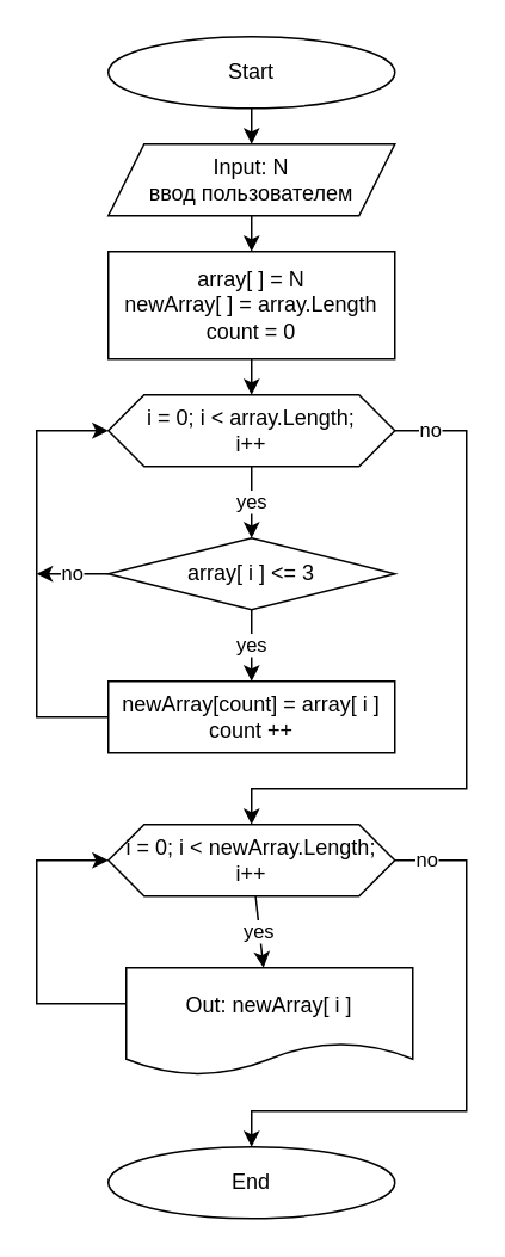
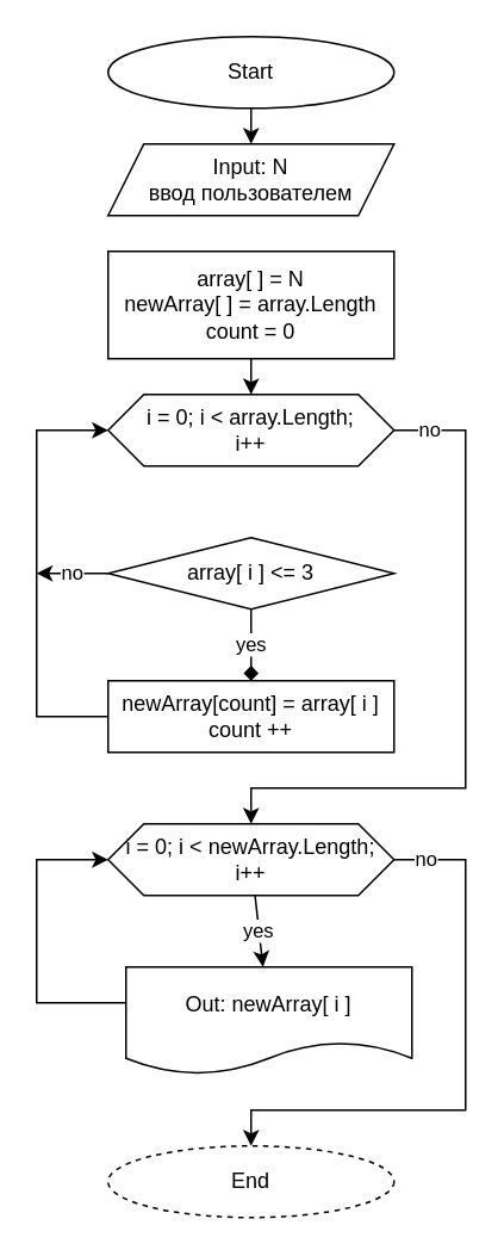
- <mxCell id="4" value="" style="edgeStyle=none;html=1;" parent="1" source="5" target="7" edge="1"><mxGeometry relative="1" as="geometry" /></mxCell>
- <mxCell id="8" value="yes" style="edgeStyle=none;html=1;exitX=0.5;exitY=1;exitDx=0;exitDy=0;" parent="1" source="15" target="11" edge="1"><mxGeometry relative="1" as="geometry"><mxPoint x="140" y="360" as="sourcePoint" /></mxGeometry></mxCell>
- <mxCell id="9" value="yes" style="edgeStyle=none;html=1;" parent="1" source="11" target="13" edge="1"><mxGeometry relative="1" as="geometry" /></mxCell>
+ <mxCell id="9" value="yes" style="edgeStyle=none;html=1;endArrow=diamond;" parent="1" source="11" target="13" edge="1"><mxGeometry relative="1" as="geometry" /></mxCell>
- <mxCell id="21" value="End" style="ellipse;whiteSpace=wrap;html=1;" parent="1" vertex="1"><mxGeometry x="60" y="640" width="160" height="40" as="geometry" /></mxCell>
+ <mxCell id="21" value="End" style="ellipse;whiteSpace=wrap;html=1;dashed=1;" parent="1" vertex="1"><mxGeometry x="60" y="640" width="160" height="40" as="geometry" /></mxCell>
